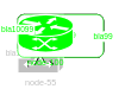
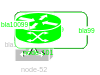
- <mxCell id="13" value="node-100" parent="1" style="shape=mxgraph.cisco.routers.atm_router;html=1;pointerEvents=1;dashed=0;fillColor=#00FF00;strokeColor=#ffffff;strokeWidth=2;verticalLabelPosition=bottom;verticalAlign=top;align=center;outlineConnect=0;fontColor=#00FF00" vertex="1"><mxGeometry as="geometry" height="53" width="78" x="20" y="20" /></mxCell>
+ <mxCell id="13" value="node-101" parent="1" style="shape=mxgraph.cisco.routers.atm_router;html=1;pointerEvents=1;dashed=0;fillColor=#00FF00;strokeColor=#ffffff;strokeWidth=2;verticalLabelPosition=bottom;verticalAlign=top;align=center;outlineConnect=0;fontColor=#00FF00" vertex="1"><mxGeometry as="geometry" height="53" width="78" x="20" y="20" /></mxCell>
- <mxCell id="6" value="node-55" parent="1" style="shape=mxgraph.cisco.routers.atm_tag_switch_router;html=1;pointerEvents=1;dashed=0;fillColor=#C0C0C0;strokeColor=#ffffff;strokeWidth=2;verticalLabelPosition=bottom;verticalAlign=top;align=center;outlineConnect=0;fontColor=#C0C0C0" vertex="1"><mxGeometry as="geometry" height="82" width="64" x="20" y="20" /></mxCell>
+ <mxCell id="6" value="node-52" parent="1" style="shape=mxgraph.cisco.routers.atm_tag_switch_router;html=1;pointerEvents=1;dashed=0;fillColor=#C0C0C0;strokeColor=#ffffff;strokeWidth=2;verticalLabelPosition=bottom;verticalAlign=top;align=center;outlineConnect=0;fontColor=#C0C0C0" vertex="1"><mxGeometry as="geometry" height="82" width="64" x="20" y="20" /></mxCell>
